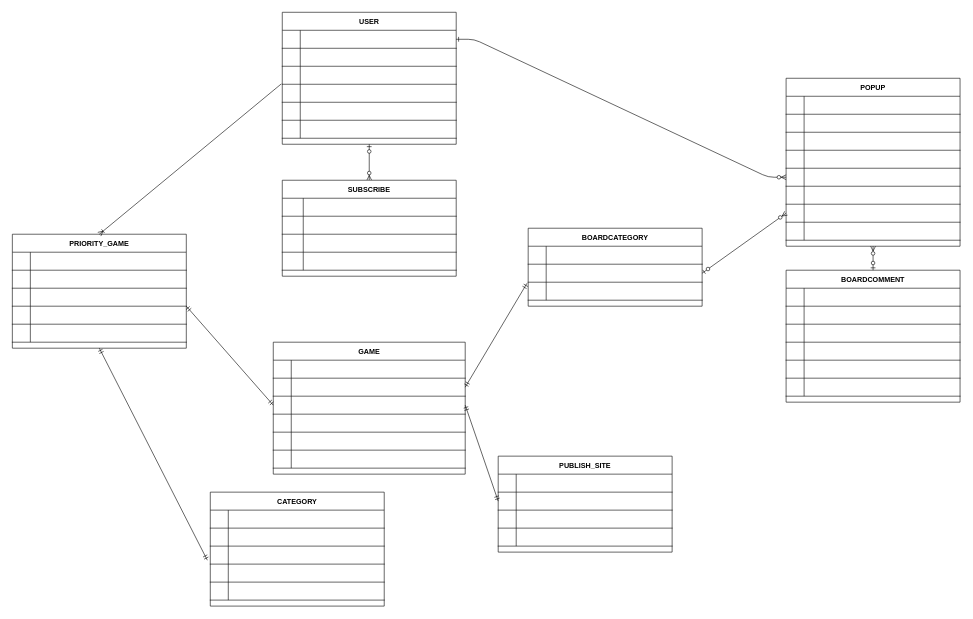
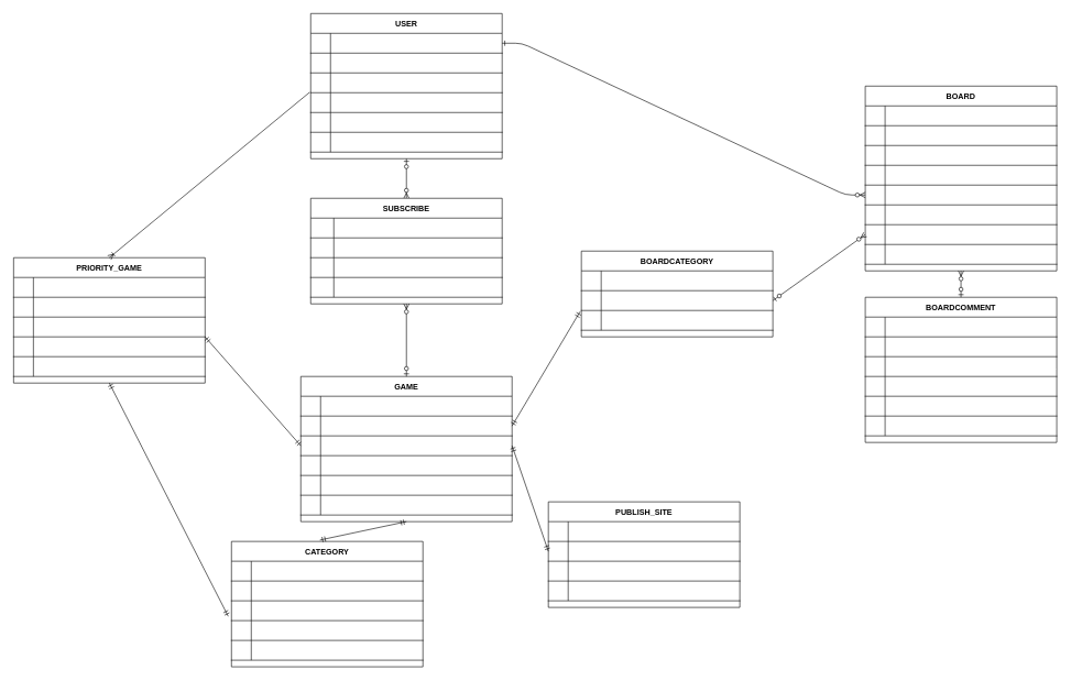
- <mxCell id="57" value="POPUP" style="shape=table;startSize=30;container=1;collapsible=1;childLayout=tableLayout;fixedRows=1;rowLines=0;fontStyle=1;align=center;resizeLast=1;" vertex="1" parent="1"><mxGeometry x="1310" y="130" width="290" height="280" as="geometry" /></mxCell>
+ <mxCell id="57" value="BOARD" style="shape=table;startSize=30;container=1;collapsible=1;childLayout=tableLayout;fixedRows=1;rowLines=0;fontStyle=1;align=center;resizeLast=1;" vertex="1" parent="1"><mxGeometry x="1310" y="130" width="290" height="280" as="geometry" /></mxCell>
+ <mxCell id="109" value="" style="fontSize=12;html=1;endArrow=ERzeroToMany;startArrow=ERzeroToOne;rounded=0;horizontal=0;verticalAlign=top;exitX=0.5;exitY=0;exitDx=0;exitDy=0;entryX=0.5;entryY=1;entryDx=0;entryDy=0;" edge="1" parent="1" source="22" target="96"><mxGeometry width="100" height="100" relative="1" as="geometry"><mxPoint x="940" y="600" as="sourcePoint" /><mxPoint x="940" y="670" as="targetPoint" /></mxGeometry></mxCell>
+ <mxCell id="111" value="" style="fontSize=12;html=1;endArrow=ERmandOne;startArrow=ERmandOne;rounded=0;entryX=0.462;entryY=-0.011;entryDx=0;entryDy=0;entryPerimeter=0;exitX=0.5;exitY=1;exitDx=0;exitDy=0;" edge="1" parent="1" source="22" target="41"><mxGeometry width="100" height="100" relative="1" as="geometry"><mxPoint x="700" y="870" as="sourcePoint" /><mxPoint x="810" y="919" as="targetPoint" /></mxGeometry></mxCell>
